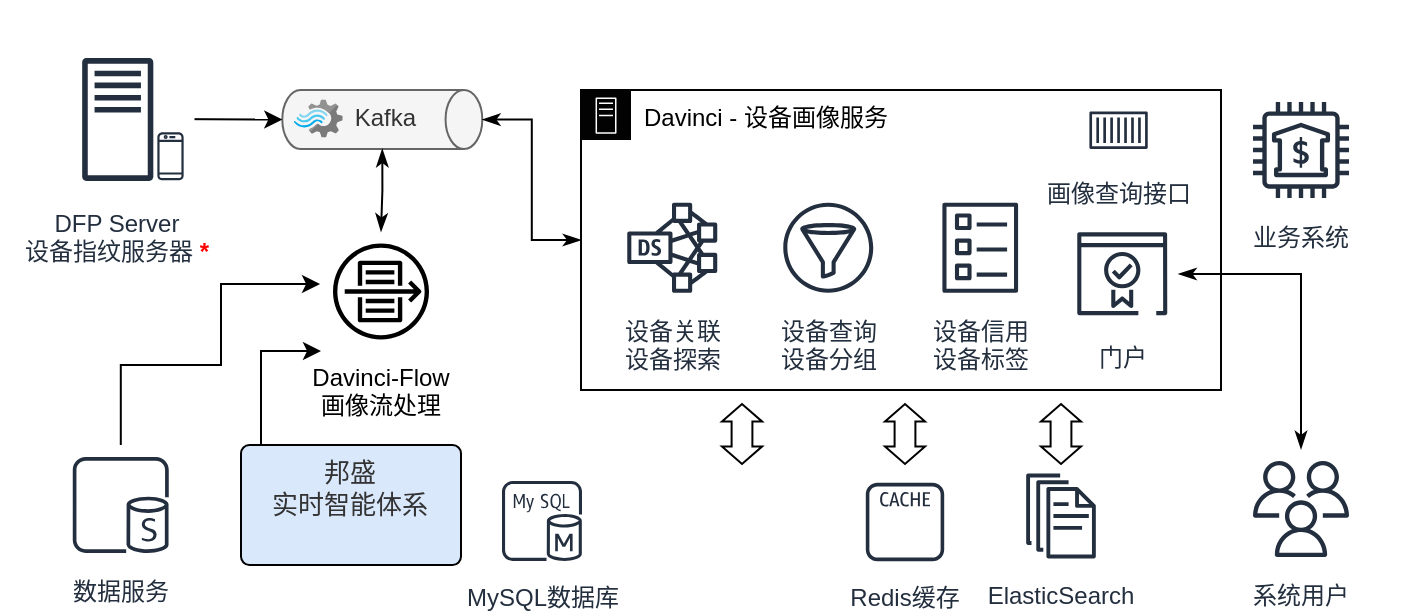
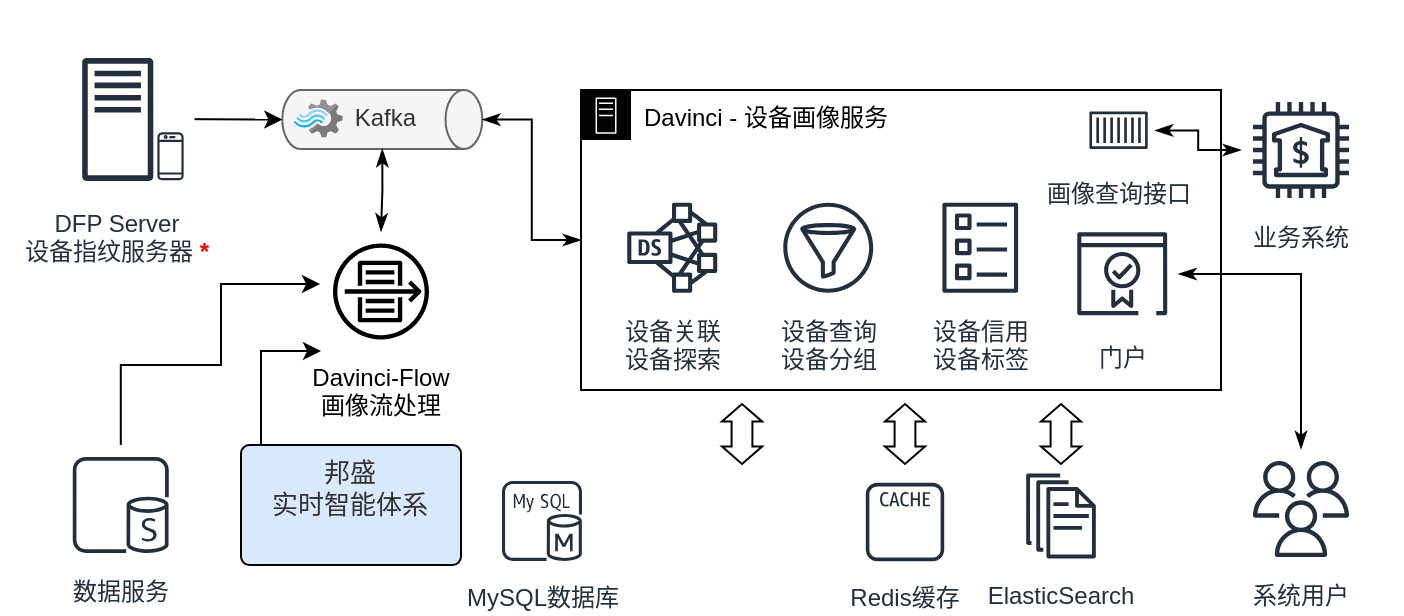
+ <mxCell id="34" style="edgeStyle=orthogonalEdgeStyle;rounded=0;orthogonalLoop=1;jettySize=auto;html=1;startArrow=classicThin;startFill=1;endArrow=classicThin;endFill=1;fontSize=13;fontColor=#000000;" parent="1" source="26" target="33" edge="1"><mxGeometry relative="1" as="geometry" /></mxCell>
